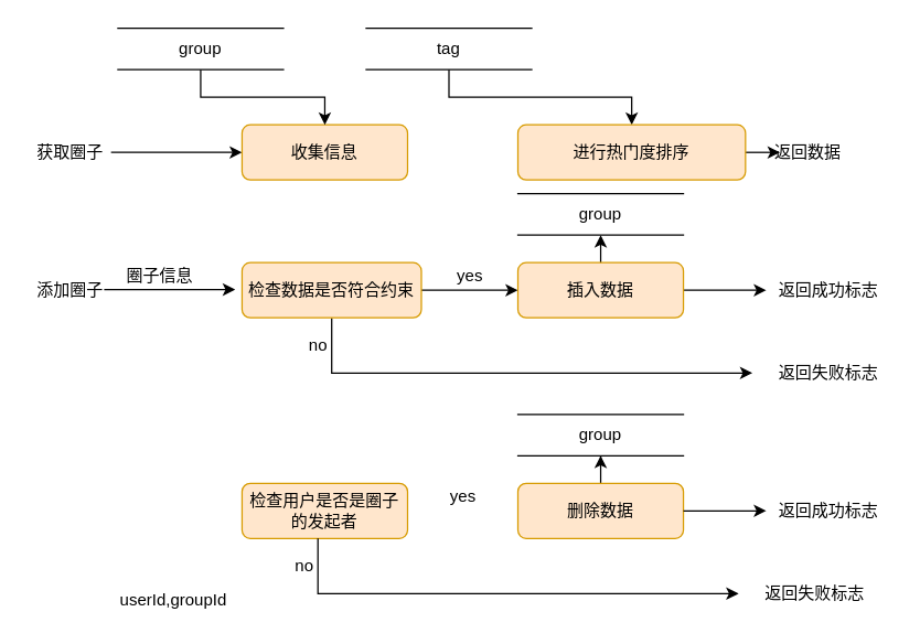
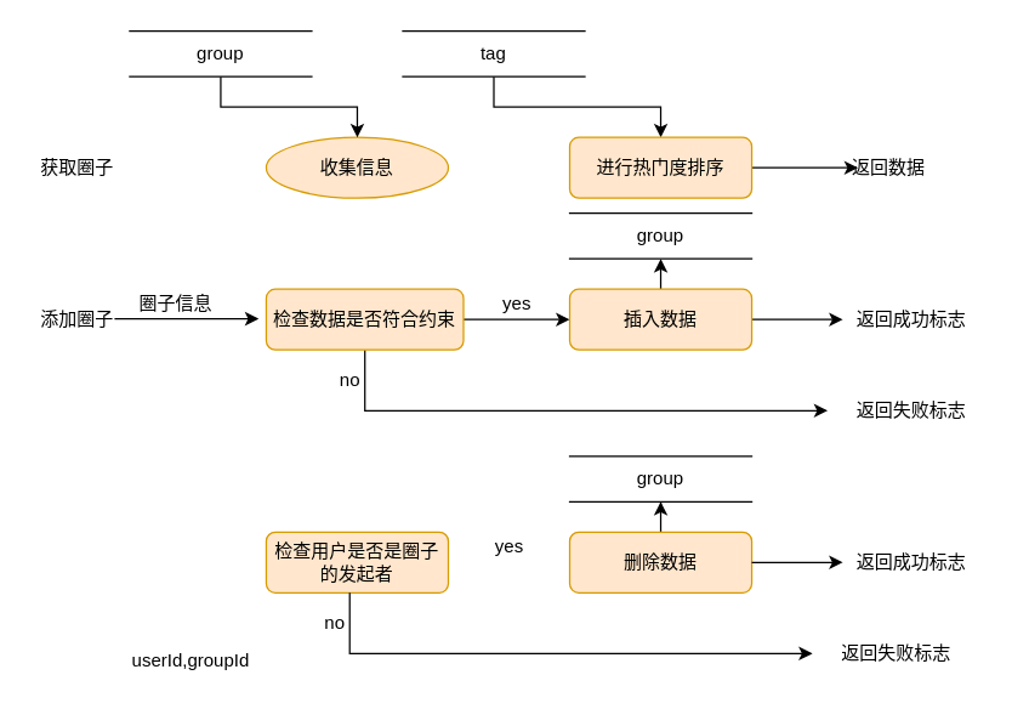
- <mxCell id="2" style="edgeStyle=orthogonalEdgeStyle;rounded=0;orthogonalLoop=1;jettySize=auto;html=1;" edge="1" parent="1" source="3" target="4"><mxGeometry relative="1" as="geometry" /></mxCell>
- <mxCell id="4" value="收集信息" style="rounded=1;whiteSpace=wrap;html=1;fillColor=#ffe6cc;strokeColor=#d79b00;" vertex="1" parent="1"><mxGeometry x="175" y="90" width="120" height="40" as="geometry" /></mxCell>
+ <mxCell id="4" value="收集信息" style="ellipse;whiteSpace=wrap;html=1;fillColor=#ffe6cc;strokeColor=#d79b00;" vertex="1" parent="1"><mxGeometry x="175" y="90" width="120" height="40" as="geometry" /></mxCell>
- <mxCell id="10" value="进行热门度排序" style="rounded=1;whiteSpace=wrap;html=1;fillColor=#ffe6cc;strokeColor=#d79b00;" vertex="1" parent="1"><mxGeometry x="375" y="90" width="165" height="40" as="geometry" /></mxCell>
+ <mxCell id="10" value="进行热门度排序" style="rounded=1;whiteSpace=wrap;html=1;fillColor=#ffe6cc;strokeColor=#d79b00;" vertex="1" parent="1"><mxGeometry x="375" y="90" width="120" height="40" as="geometry" /></mxCell>
